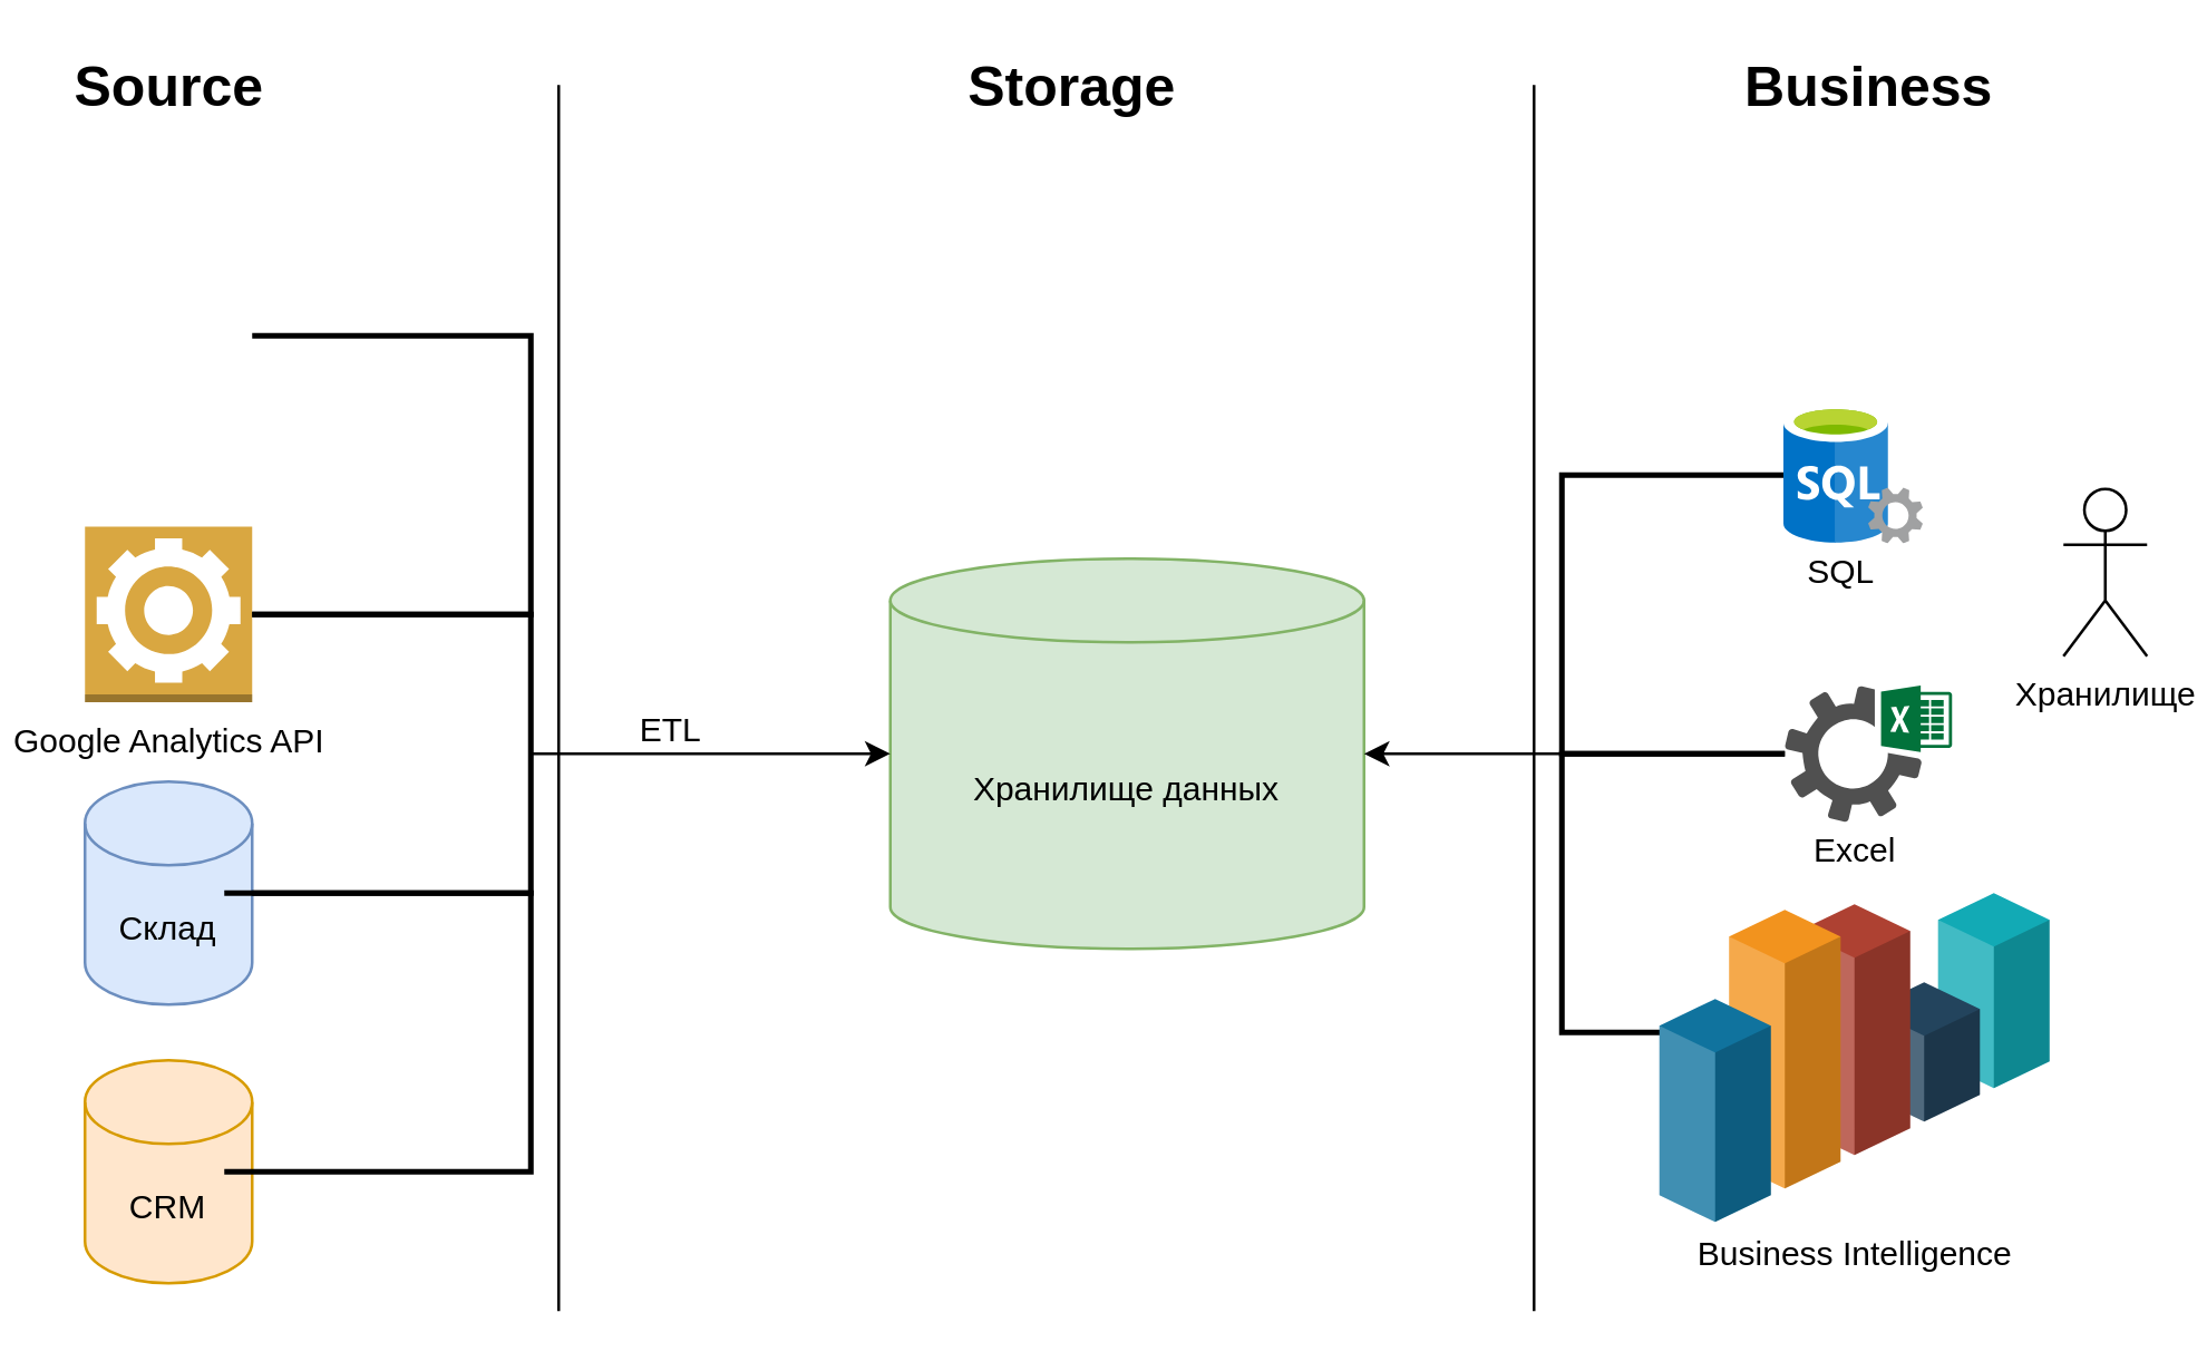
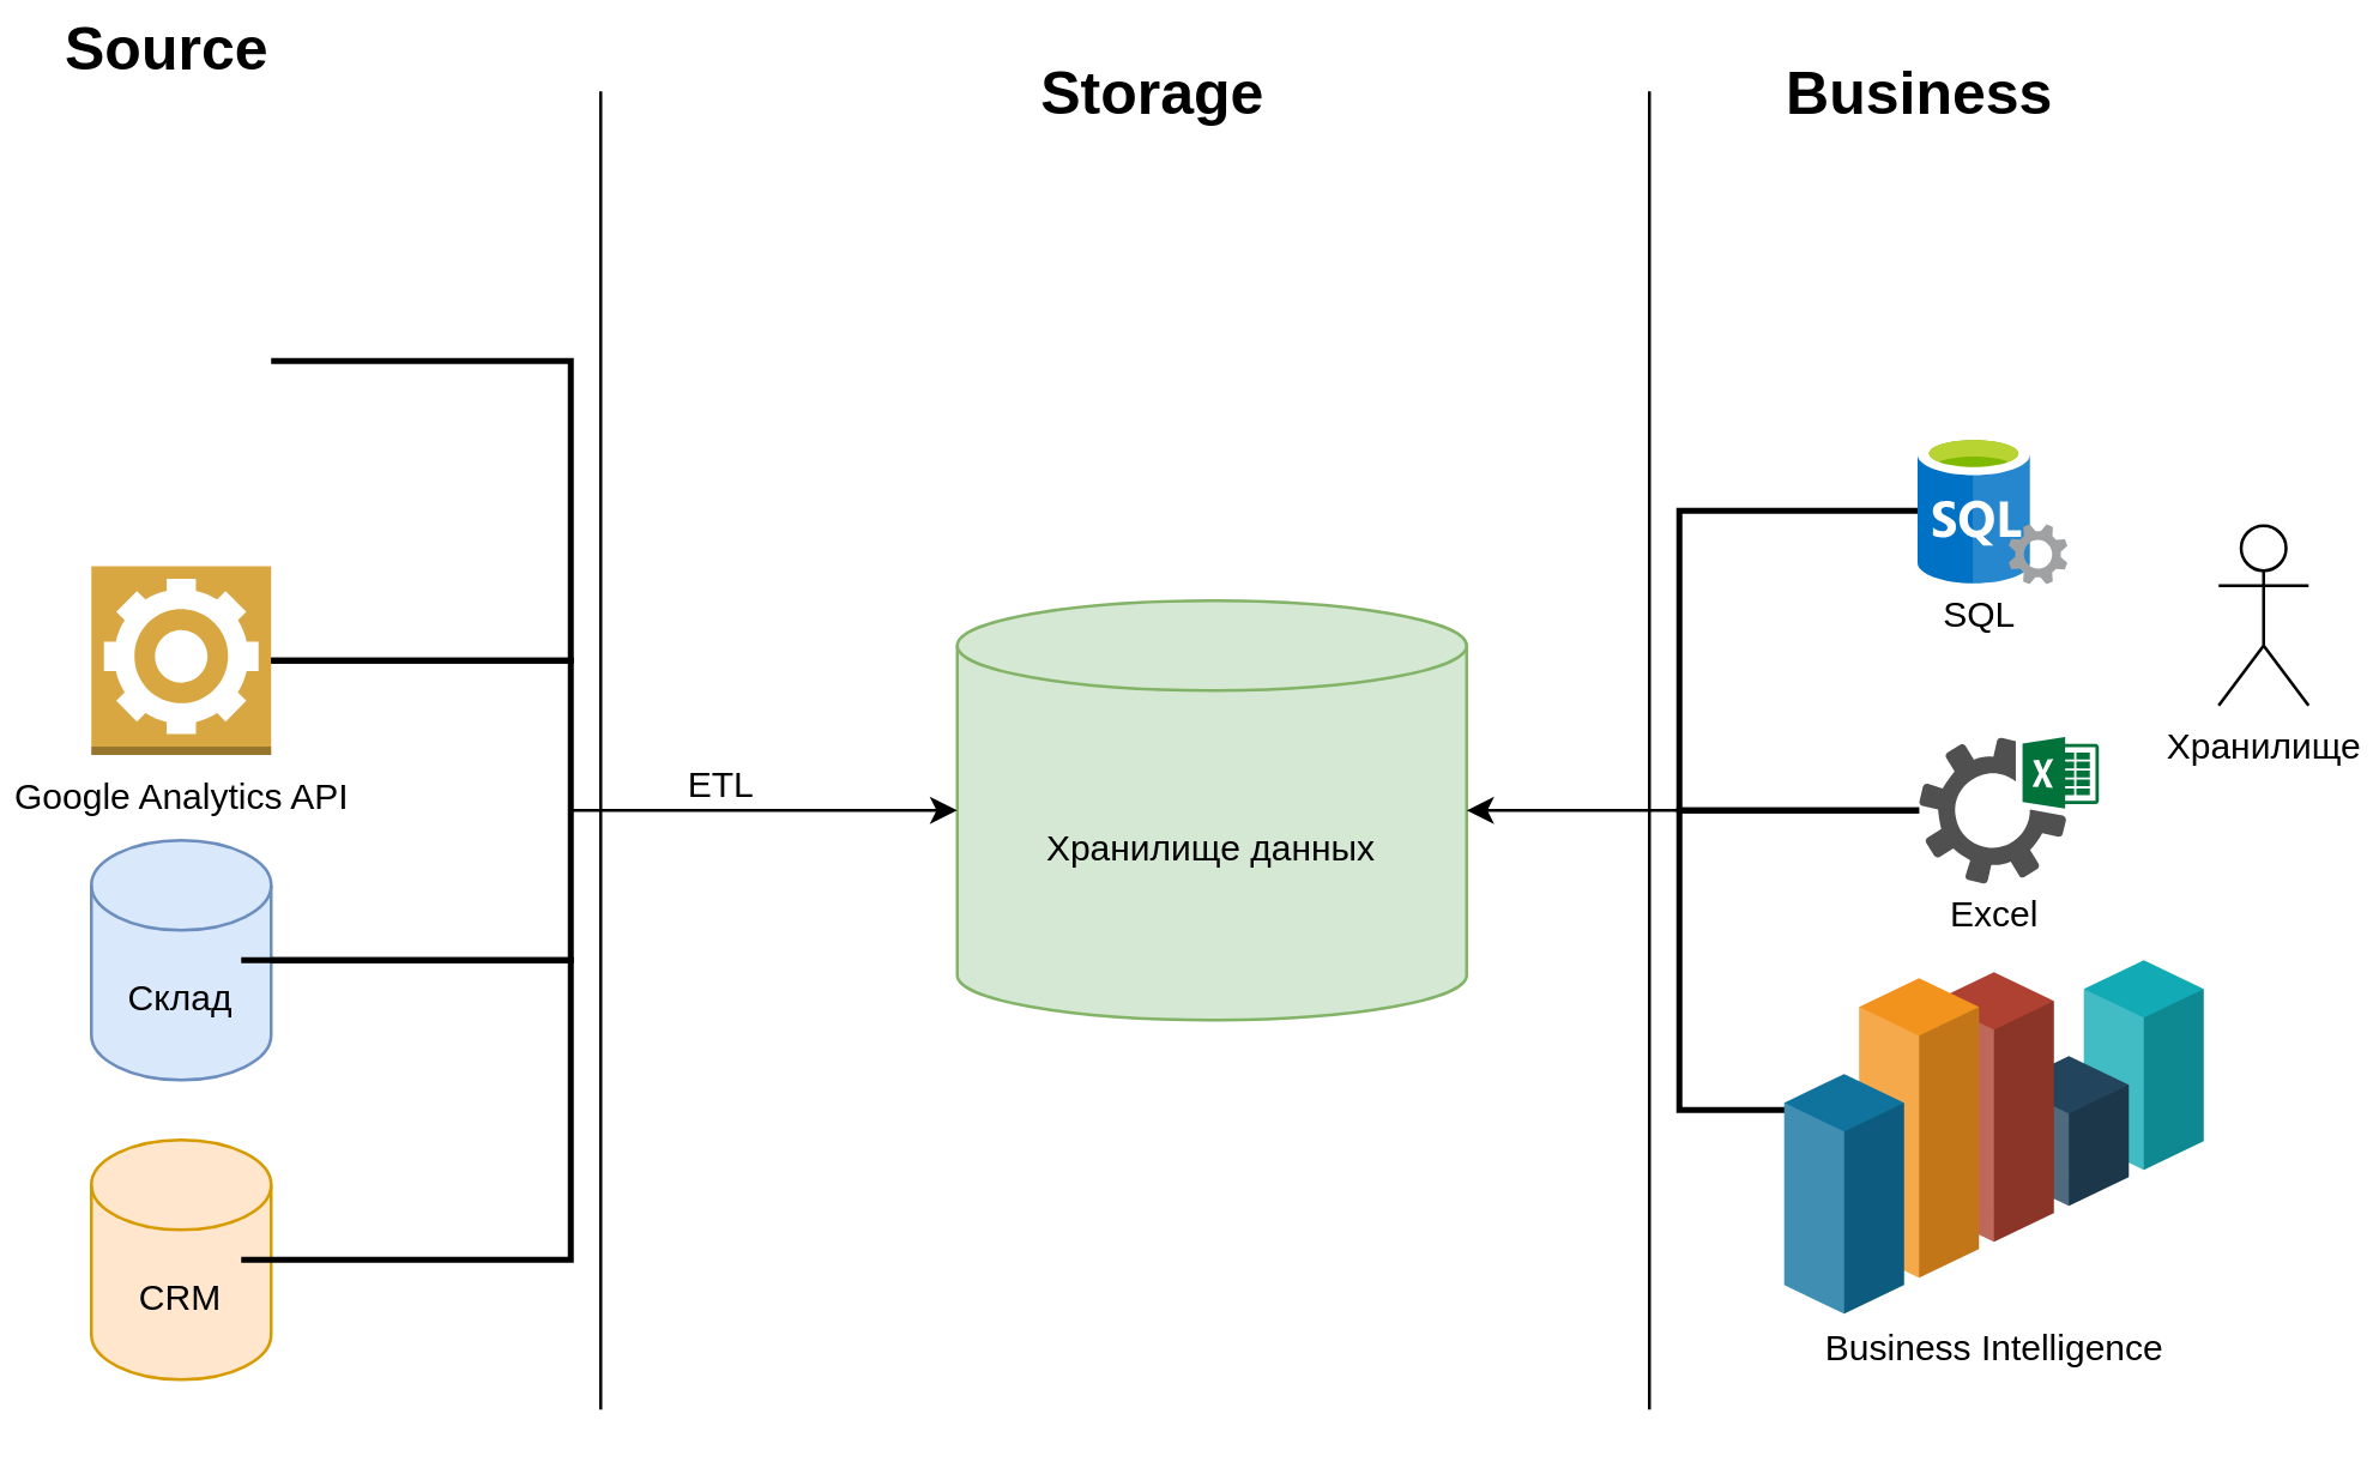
- <mxCell id="23" value="&lt;font size=&quot;1&quot; style=&quot;&quot;&gt;&lt;b style=&quot;font-size: 20px;&quot;&gt;Source&lt;/b&gt;&lt;/font&gt;" style="text;html=1;align=center;verticalAlign=middle;resizable=0;points=[];autosize=1;strokeColor=none;fillColor=none;" vertex="1" parent="1"><mxGeometry x="20" y="20" width="80" height="20" as="geometry" /></mxCell>
+ <mxCell id="23" value="&lt;font size=&quot;1&quot; style=&quot;&quot;&gt;&lt;b style=&quot;font-size: 20px;&quot;&gt;Source&lt;/b&gt;&lt;/font&gt;" style="text;html=1;align=center;verticalAlign=middle;resizable=0;points=[];autosize=1;strokeColor=none;fillColor=none;" vertex="1" parent="1"><mxGeometry x="15" y="5" width="80" height="20" as="geometry" /></mxCell>
- <mxCell id="25" value="&lt;span style=&quot;font-size: 20px;&quot;&gt;&lt;b&gt;Business&lt;/b&gt;&lt;/span&gt;" style="text;html=1;align=center;verticalAlign=middle;resizable=0;points=[];autosize=1;strokeColor=none;fillColor=none;" vertex="1" parent="1"><mxGeometry x="620" y="20" width="100" height="20" as="geometry" /></mxCell>
+ <mxCell id="25" value="&lt;span style=&quot;font-size: 20px;&quot;&gt;&lt;b&gt;Business&lt;/b&gt;&lt;/span&gt;" style="text;html=1;align=center;verticalAlign=middle;resizable=0;points=[];autosize=1;strokeColor=none;fillColor=none;" vertex="1" parent="1"><mxGeometry x="590" y="20" width="100" height="20" as="geometry" /></mxCell>
